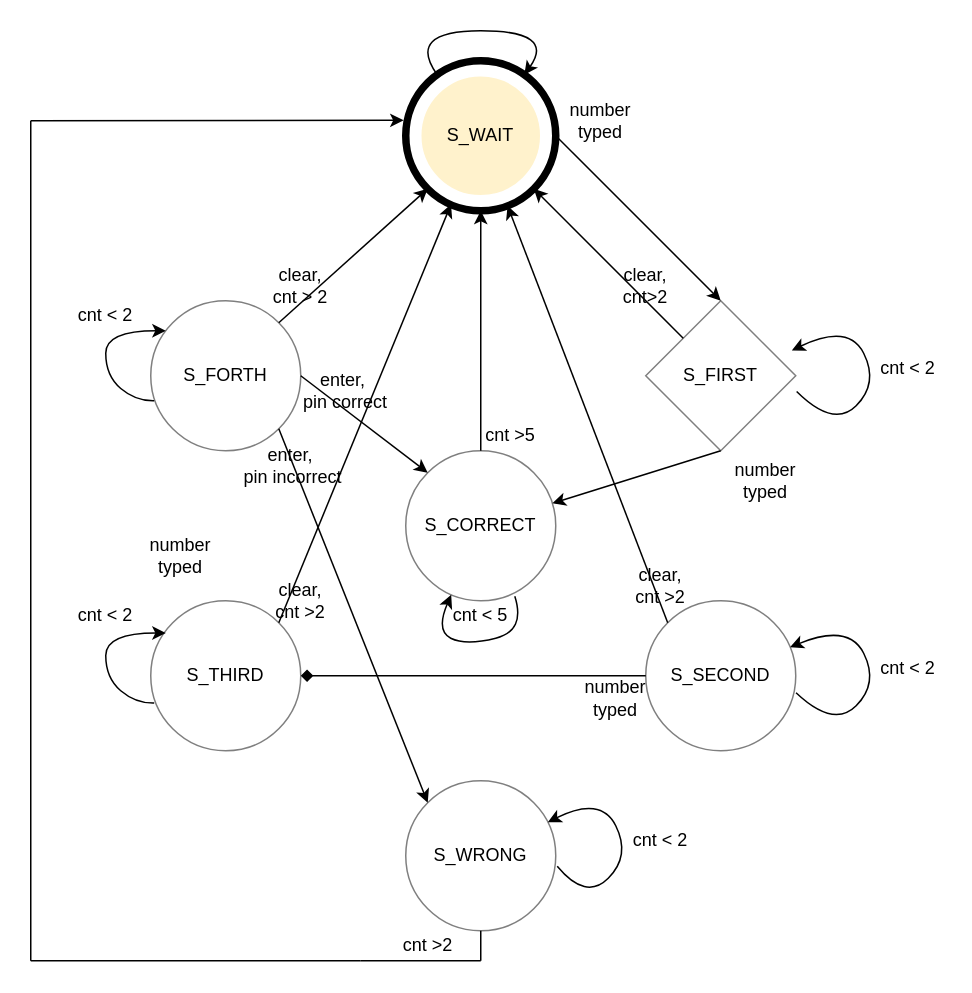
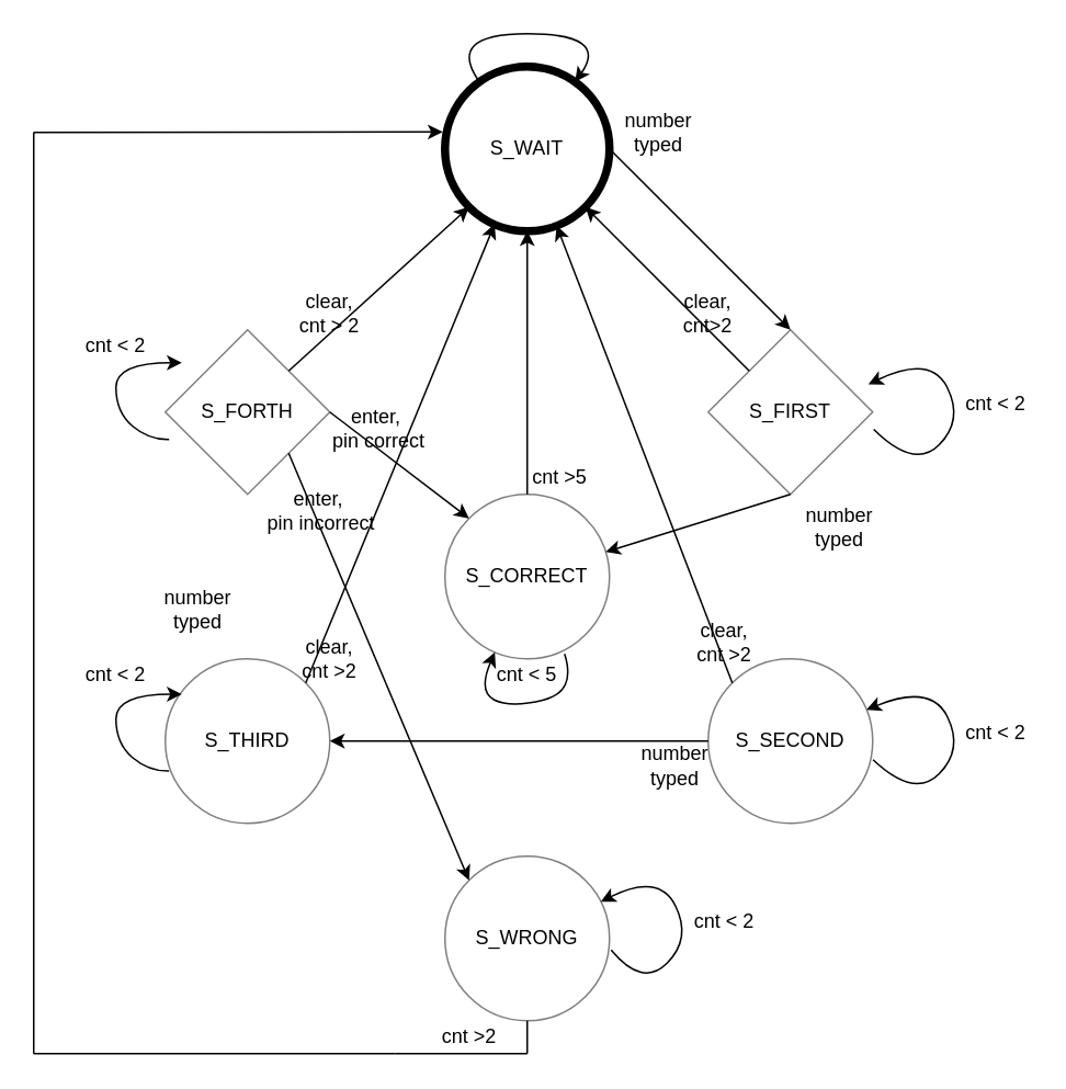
- <mxCell id="2" value="S_WAIT" style="ellipse;whiteSpace=wrap;html=1;aspect=fixed;strokeColor=#FFFFFF;fillColor=#fff2cc;" parent="1" vertex="1"><mxGeometry x="280" y="50" width="80" height="80" as="geometry" /></mxCell>
+ <mxCell id="2" value="S_WAIT" style="ellipse;whiteSpace=wrap;html=1;aspect=fixed;strokeColor=#FFFFFF;" parent="1" vertex="1"><mxGeometry x="280" y="50" width="80" height="80" as="geometry" /></mxCell>
- <mxCell id="8" value="S_FORTH" style="ellipse;whiteSpace=wrap;html=1;aspect=fixed;opacity=50;" parent="1" vertex="1"><mxGeometry x="100" y="200" width="100" height="100" as="geometry" /></mxCell>
+ <mxCell id="8" value="S_FORTH" style="rhombus;whiteSpace=wrap;html=1;aspect=fixed;opacity=50;" parent="1" vertex="1"><mxGeometry x="100" y="200" width="100" height="100" as="geometry" /></mxCell>
- <mxCell id="17" value="" style="endArrow=diamond;html=1;exitX=0;exitY=0.5;exitDx=0;exitDy=0;entryX=1;entryY=0.5;entryDx=0;entryDy=0;" parent="1" source="6" target="9" edge="1"><mxGeometry width="50" height="50" relative="1" as="geometry"><mxPoint x="-30" y="450" as="sourcePoint" /><mxPoint x="20" y="400" as="targetPoint" /></mxGeometry></mxCell>
+ <mxCell id="17" value="" style="endArrow=classic;html=1;exitX=0;exitY=0.5;exitDx=0;exitDy=0;entryX=1;entryY=0.5;entryDx=0;entryDy=0;" parent="1" source="6" target="9" edge="1"><mxGeometry width="50" height="50" relative="1" as="geometry"><mxPoint x="-30" y="450" as="sourcePoint" /><mxPoint x="20" y="400" as="targetPoint" /></mxGeometry></mxCell>
